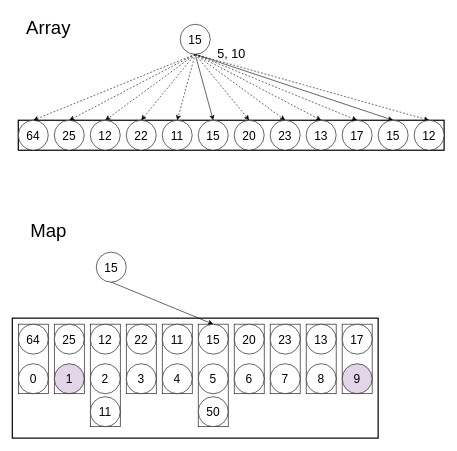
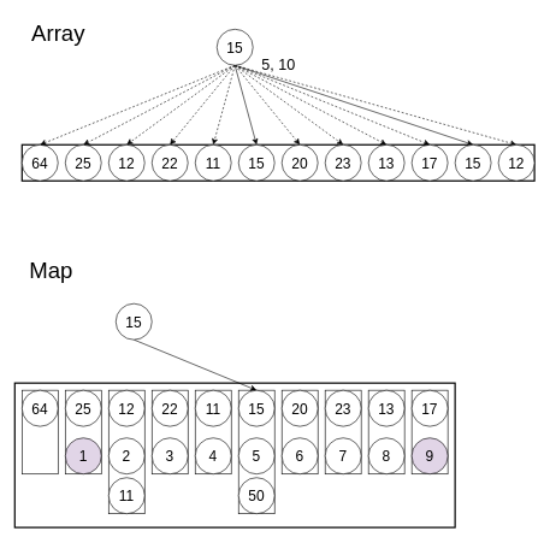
- <mxCell id="28" value="&lt;span style=&quot;font-size: 31px;&quot;&gt;Map&lt;/span&gt;" style="text;html=1;align=center;verticalAlign=middle;resizable=0;points=[];autosize=1;strokeColor=none;fillColor=none;" vertex="1" parent="1"><mxGeometry x="40" y="360" width="80" height="50" as="geometry" /></mxCell>
+ <mxCell id="28" value="&lt;span style=&quot;font-size: 31px;&quot;&gt;Map&lt;/span&gt;" style="text;html=1;align=center;verticalAlign=middle;resizable=0;points=[];autosize=1;strokeColor=none;fillColor=none;" vertex="1" parent="1"><mxGeometry x="30" y="350" width="80" height="50" as="geometry" /></mxCell>
- <mxCell id="54" value="&lt;font style=&quot;font-size: 20px;&quot;&gt;0&lt;/font&gt;" style="ellipse;whiteSpace=wrap;html=1;" vertex="1" parent="52"><mxGeometry y="66" width="50" height="50" as="geometry" /></mxCell>
